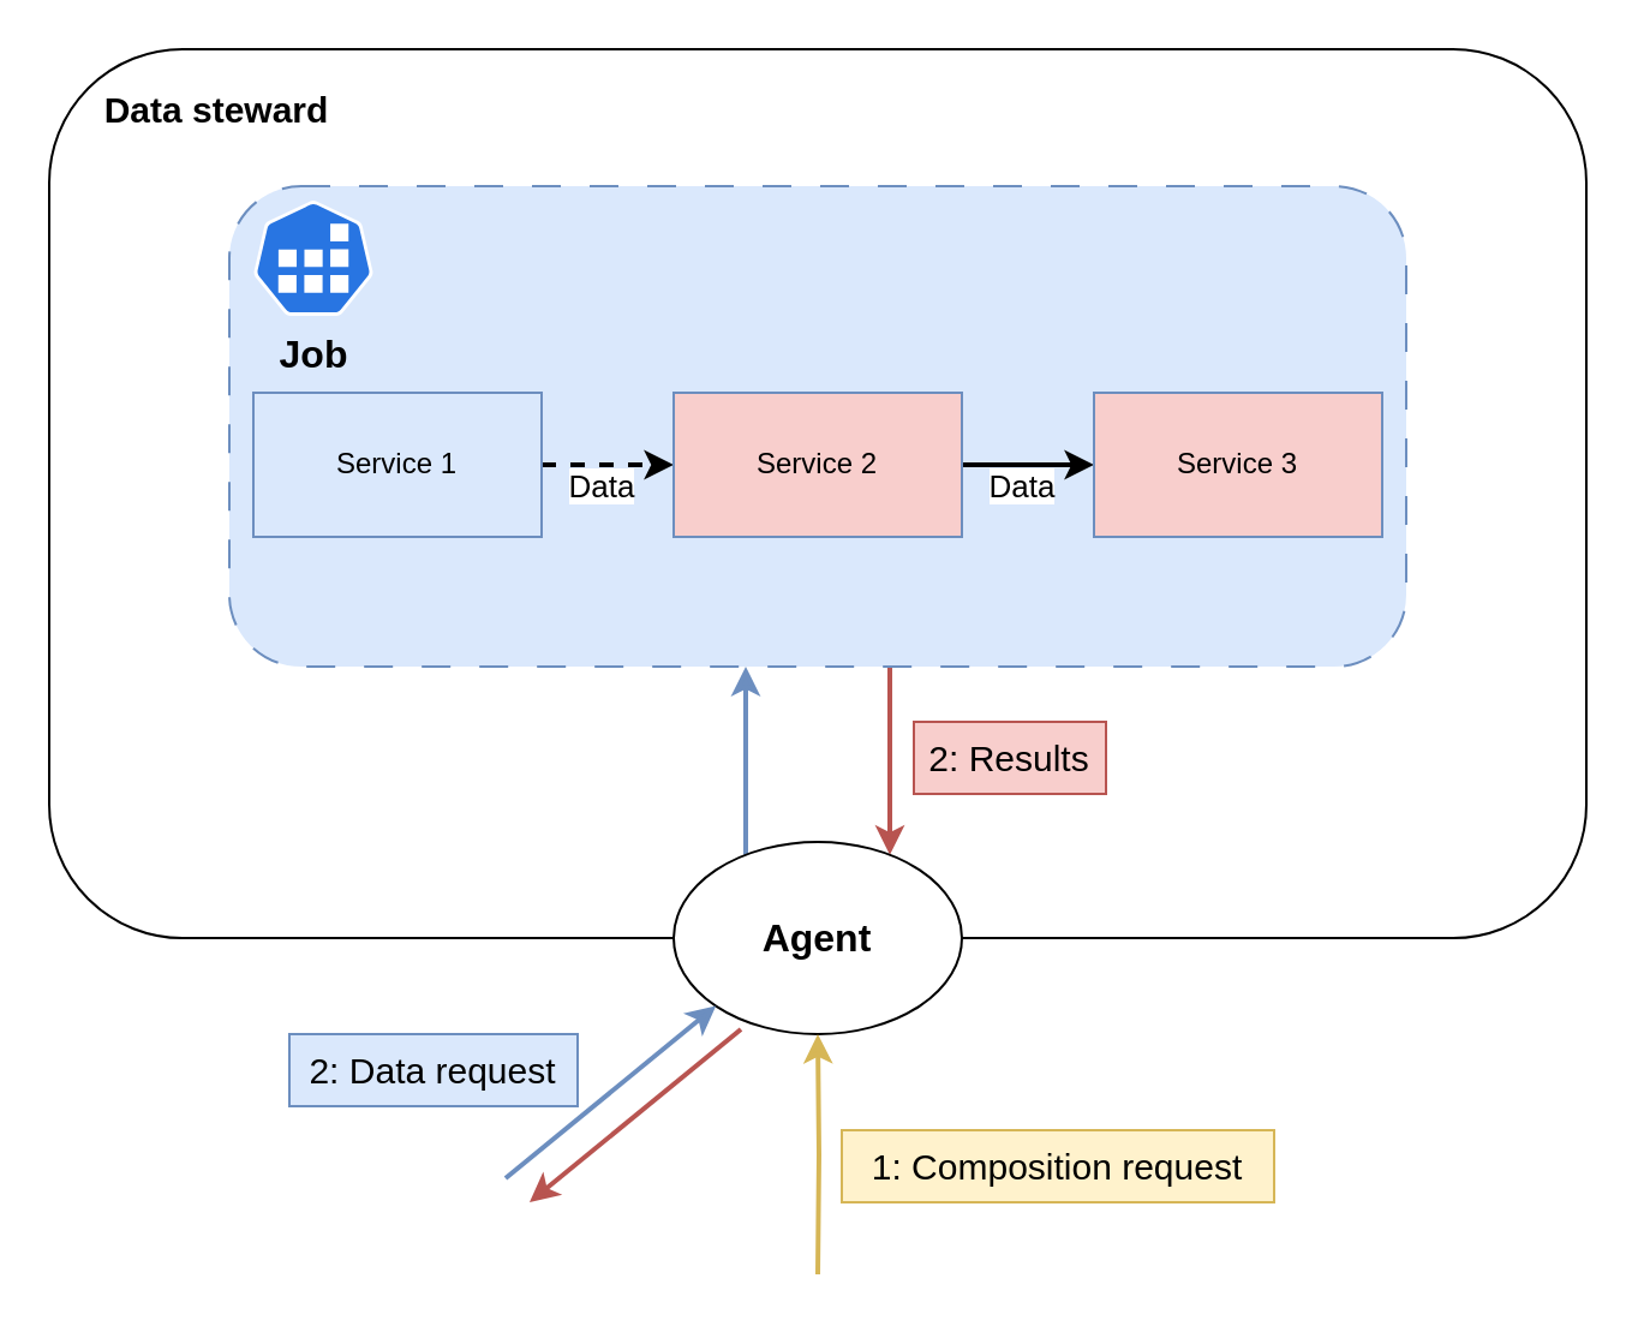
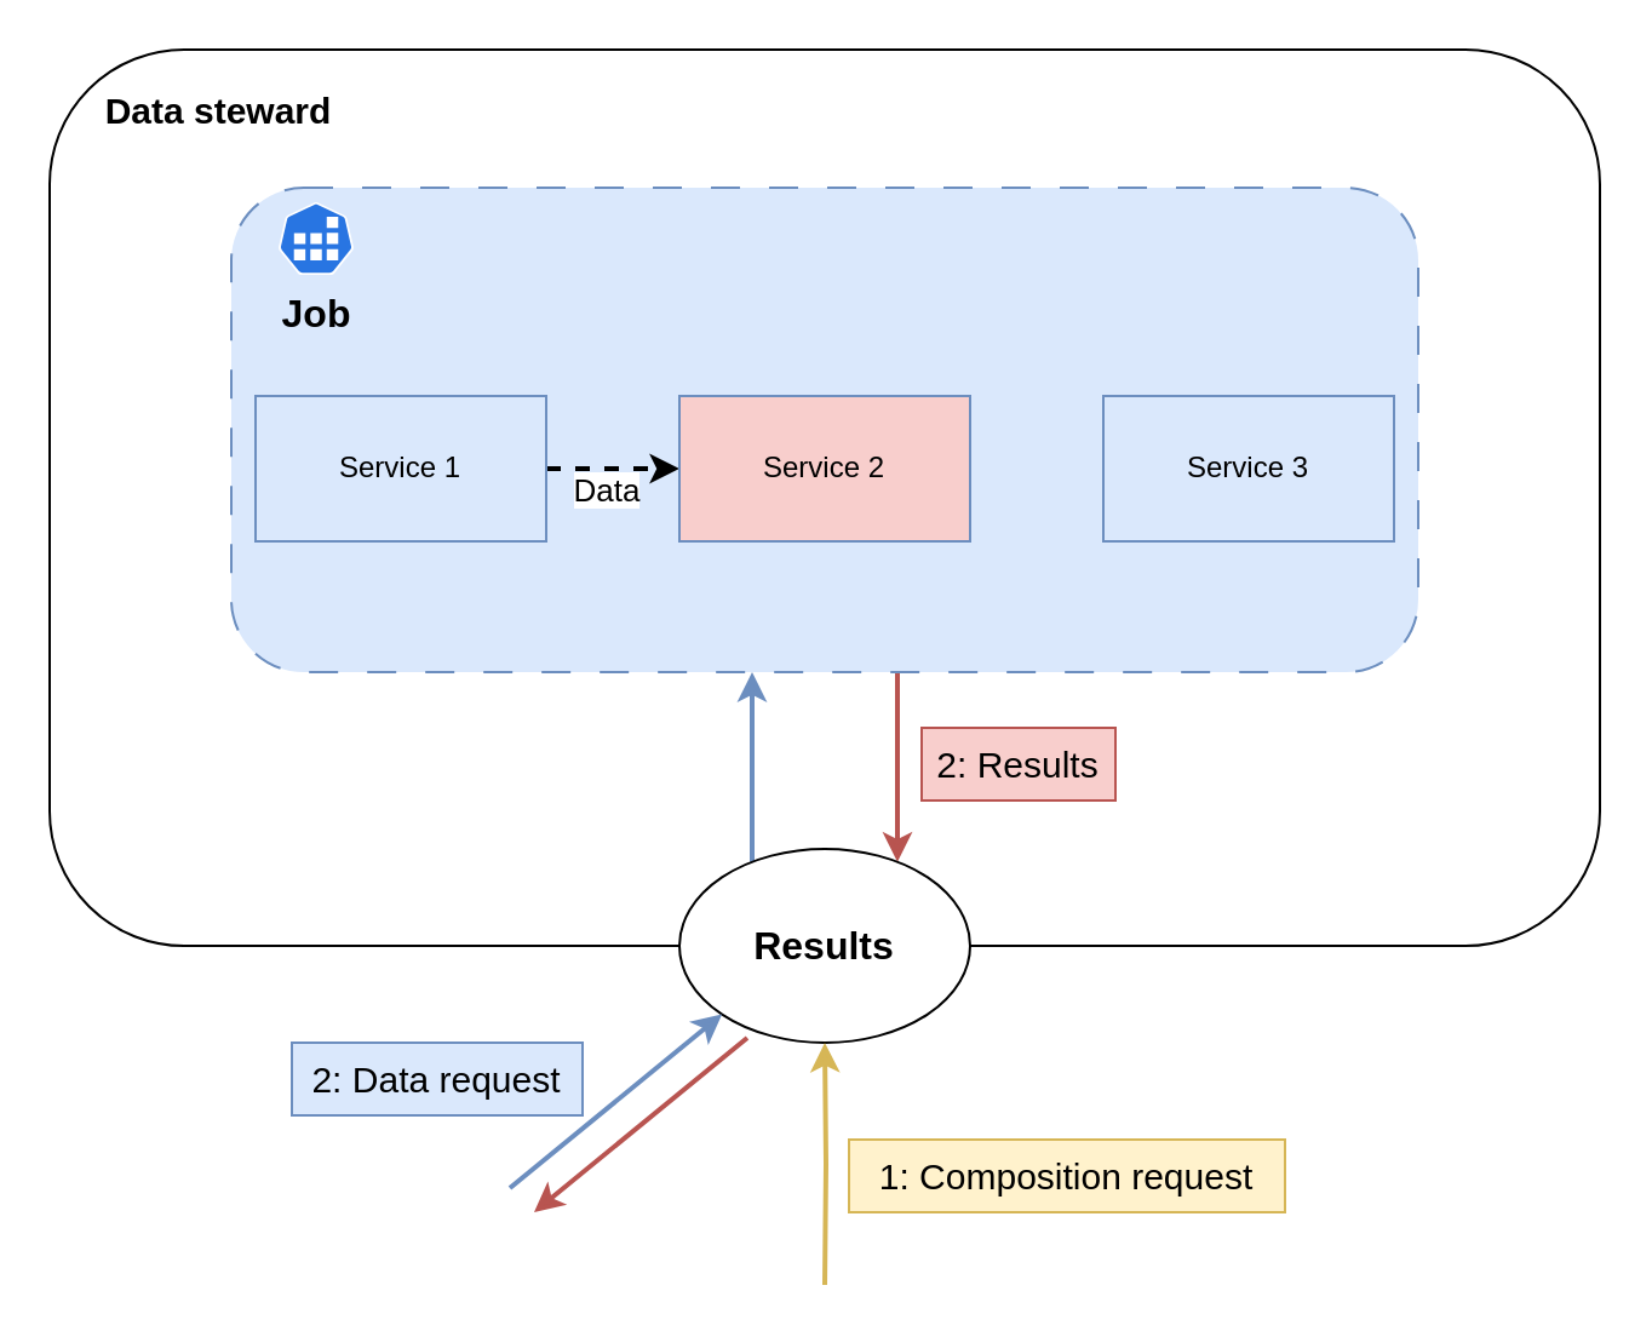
- <mxCell id="9" value="&lt;b&gt;&lt;font style=&quot;font-size: 16px;&quot;&gt;Job&lt;/font&gt;&lt;/b&gt;" style="sketch=0;html=1;dashed=0;whitespace=wrap;fillColor=#2875E2;strokeColor=#ffffff;points=[[0.005,0.63,0],[0.1,0.2,0],[0.9,0.2,0],[0.5,0,0],[0.995,0.63,0],[0.72,0.99,0],[0.5,1,0],[0.28,0.99,0]];verticalLabelPosition=bottom;align=center;verticalAlign=top;shape=mxgraph.kubernetes.icon;prIcon=job" parent="1" vertex="1"><mxGeometry x="105" y="83" width="50" height="48" as="geometry" /></mxCell>
+ <mxCell id="9" value="&lt;b&gt;&lt;font style=&quot;font-size: 16px;&quot;&gt;Job&lt;/font&gt;&lt;/b&gt;" style="sketch=0;html=1;dashed=0;whitespace=wrap;fillColor=#2875E2;strokeColor=#ffffff;points=[[0.005,0.63,0],[0.1,0.2,0],[0.9,0.2,0],[0.5,0,0],[0.995,0.63,0],[0.72,0.99,0],[0.5,1,0],[0.28,0.99,0]];verticalLabelPosition=bottom;align=center;verticalAlign=top;shape=mxgraph.kubernetes.icon;prIcon=job" parent="1" vertex="1"><mxGeometry x="105" y="83" width="50" height="30" as="geometry" /></mxCell>
- <mxCell id="13" style="edgeStyle=orthogonalEdgeStyle;rounded=0;orthogonalLoop=1;jettySize=auto;html=1;entryX=0;entryY=0.5;entryDx=0;entryDy=0;strokeWidth=2;" parent="1" source="15" target="16" edge="1"><mxGeometry relative="1" as="geometry" /></mxCell>
- <mxCell id="14" value="Data" style="edgeLabel;html=1;align=center;verticalAlign=middle;resizable=0;points=[];fontSize=13;" parent="13" vertex="1" connectable="0"><mxGeometry x="0.046" y="-1" relative="1" as="geometry"><mxPoint x="-5" y="7" as="offset" /></mxGeometry></mxCell>
- <mxCell id="16" value="Service 3" style="rounded=0;whiteSpace=wrap;html=1;fillColor=#f8cecc;strokeColor=#6c8ebf;" parent="1" vertex="1"><mxGeometry x="455" y="163" width="120" height="60" as="geometry" /></mxCell>
+ <mxCell id="16" value="Service 3" style="rounded=0;whiteSpace=wrap;html=1;fillColor=#dae8fc;strokeColor=#6c8ebf;" parent="1" vertex="1"><mxGeometry x="455" y="163" width="120" height="60" as="geometry" /></mxCell>
- <mxCell id="7" value="&lt;b&gt;&lt;font style=&quot;font-size: 16px;&quot;&gt;Agent&lt;/font&gt;&lt;/b&gt;" style="ellipse;whiteSpace=wrap;html=1;" parent="1" vertex="1"><mxGeometry x="280" y="350" width="120" height="80" as="geometry" /></mxCell>
+ <mxCell id="7" value="&lt;b&gt;&lt;font style=&quot;font-size: 16px;&quot;&gt;Results&lt;/font&gt;&lt;/b&gt;" style="ellipse;whiteSpace=wrap;html=1;" parent="1" vertex="1"><mxGeometry x="280" y="350" width="120" height="80" as="geometry" /></mxCell>
